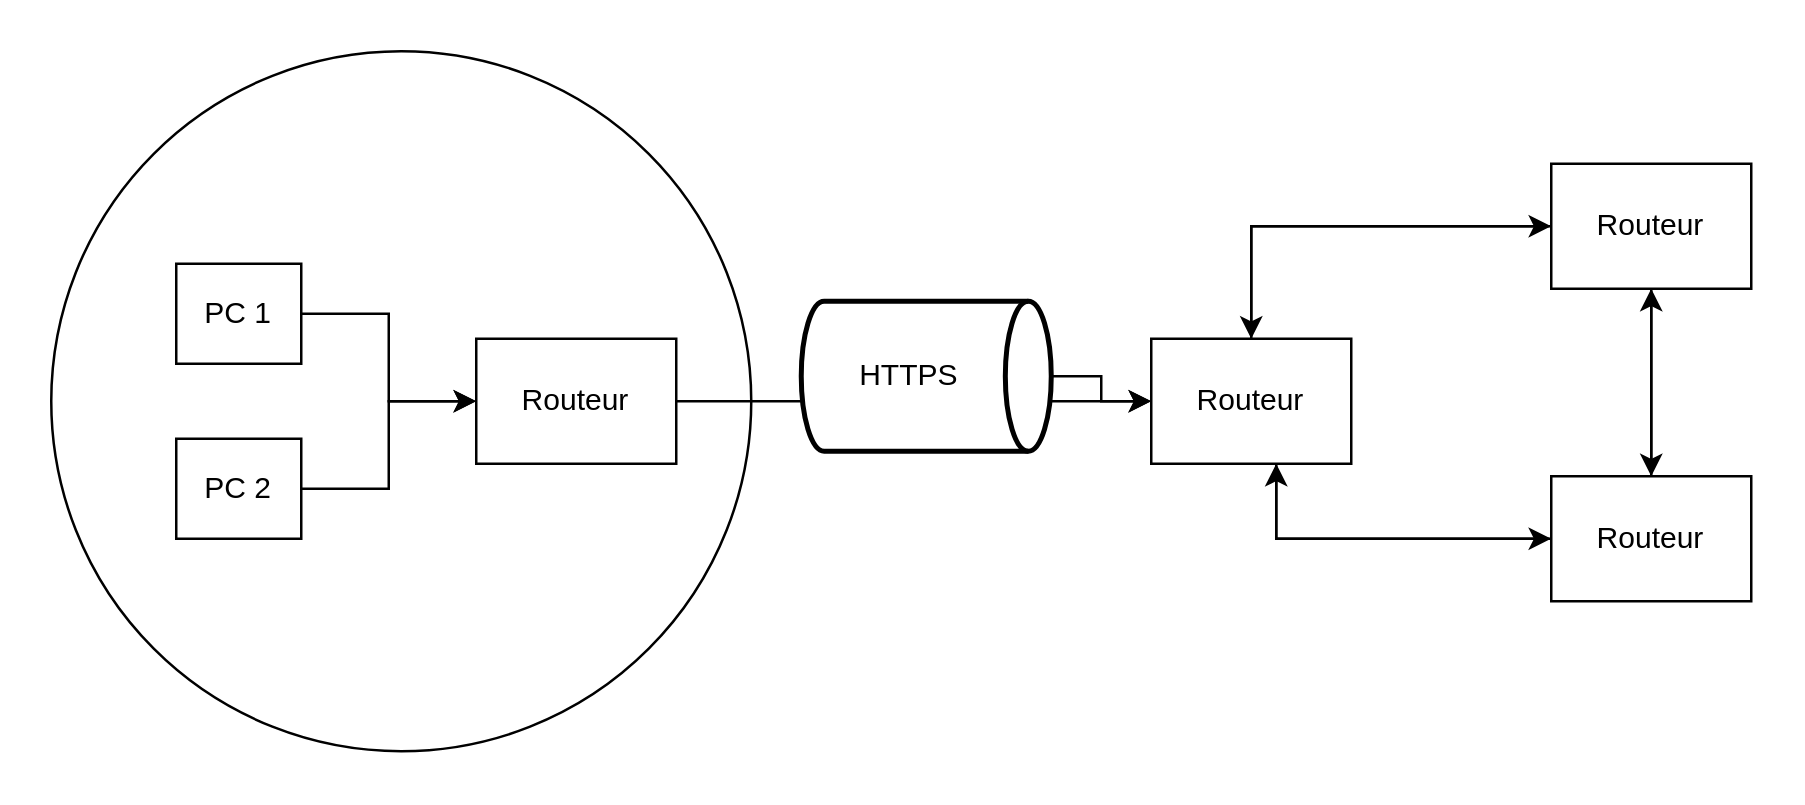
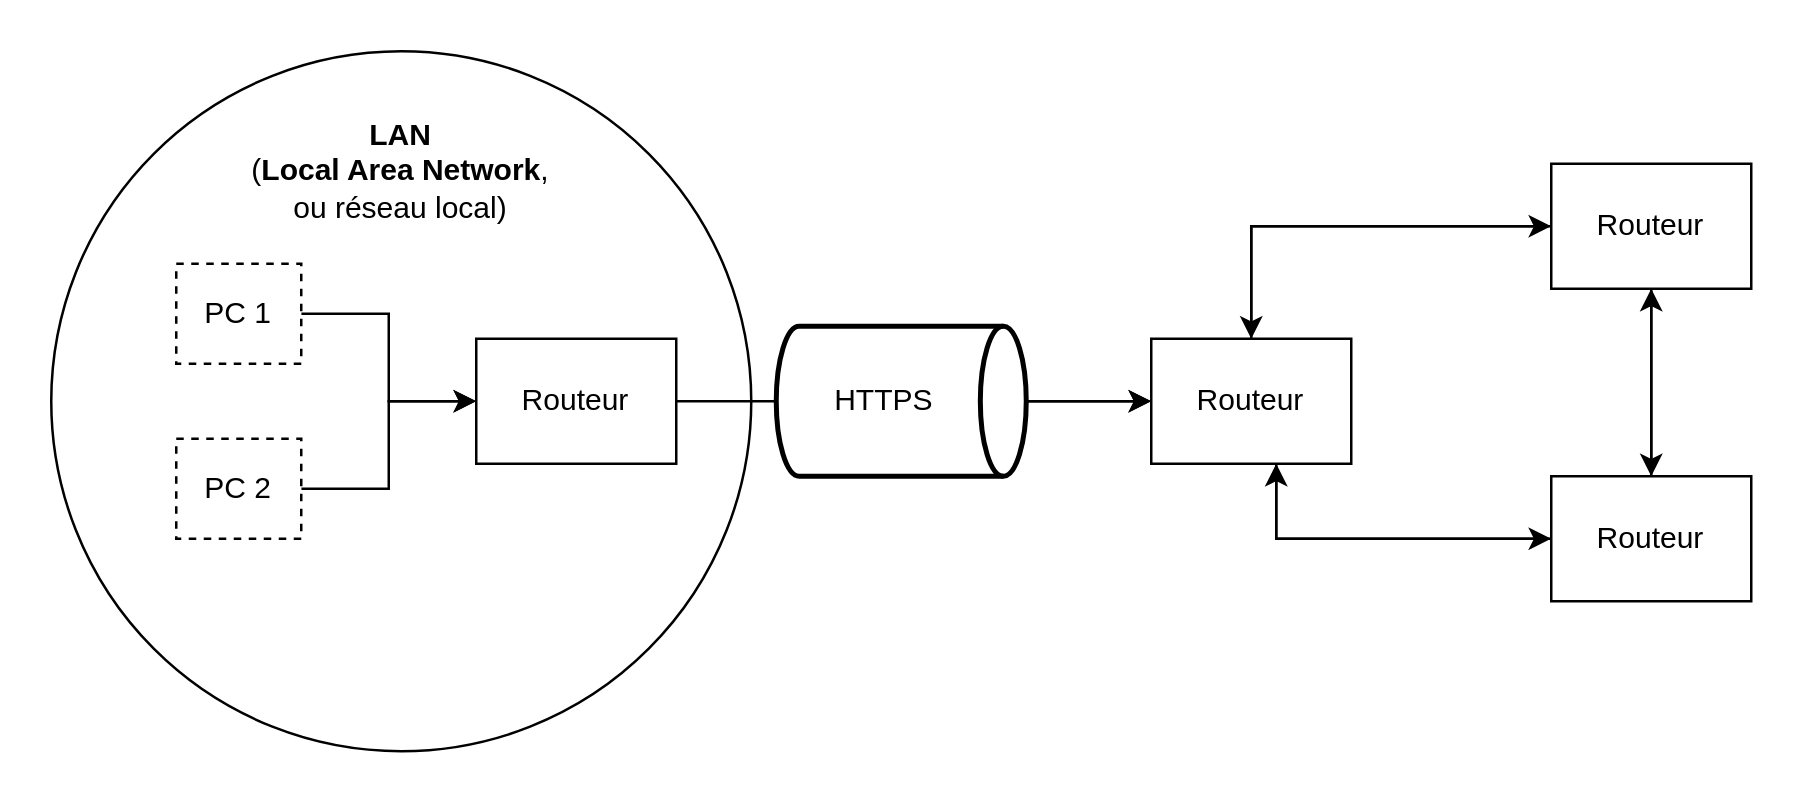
+ <mxCell id="9" value="&lt;div&gt;&lt;span class=&quot;ILfuVd&quot;&gt;&lt;span class=&quot;hgKElc&quot;&gt;&lt;b&gt;LAN&lt;/b&gt; &lt;br&gt;&lt;/span&gt;&lt;/span&gt;&lt;/div&gt;&lt;div&gt;&lt;span class=&quot;ILfuVd&quot;&gt;&lt;span class=&quot;hgKElc&quot;&gt;(&lt;b&gt;Local Area Network&lt;/b&gt;, ou réseau local)&lt;/span&gt;&lt;/span&gt;&lt;/div&gt;" style="text;html=1;strokeColor=none;fillColor=none;align=center;verticalAlign=middle;whiteSpace=wrap;rounded=0;" vertex="1" parent="1"><mxGeometry x="93.13" y="30" width="133.75" height="75" as="geometry" /></mxCell>
- <mxCell id="4" value="PC 1" style="rounded=0;whiteSpace=wrap;html=1;" vertex="1" parent="1"><mxGeometry x="70" y="105" width="50" height="40" as="geometry" /></mxCell>
+ <mxCell id="4" value="PC 1" style="rounded=0;whiteSpace=wrap;html=1;dashed=1;" vertex="1" parent="1"><mxGeometry x="70" y="105" width="50" height="40" as="geometry" /></mxCell>
- <mxCell id="20" value="&lt;div align=&quot;center&quot;&gt;HTTPS&amp;nbsp;&amp;nbsp;&amp;nbsp;&amp;nbsp; &lt;br&gt;&lt;/div&gt;" style="strokeWidth=2;html=1;shape=mxgraph.flowchart.direct_data;whiteSpace=wrap;align=center;" vertex="1" parent="1"><mxGeometry x="320" y="120" width="100" height="60" as="geometry" /></mxCell>
+ <mxCell id="20" value="&lt;div align=&quot;center&quot;&gt;HTTPS&amp;nbsp;&amp;nbsp;&amp;nbsp;&amp;nbsp; &lt;br&gt;&lt;/div&gt;" style="strokeWidth=2;html=1;shape=mxgraph.flowchart.direct_data;whiteSpace=wrap;align=center;" vertex="1" parent="1"><mxGeometry x="310" y="130" width="100" height="60" as="geometry" /></mxCell>
- <mxCell id="6" value="PC 2" style="rounded=0;whiteSpace=wrap;html=1;" vertex="1" parent="1"><mxGeometry x="70" y="175" width="50" height="40" as="geometry" /></mxCell>
+ <mxCell id="6" value="PC 2" style="rounded=0;whiteSpace=wrap;html=1;dashed=1;" vertex="1" parent="1"><mxGeometry x="70" y="175" width="50" height="40" as="geometry" /></mxCell>
